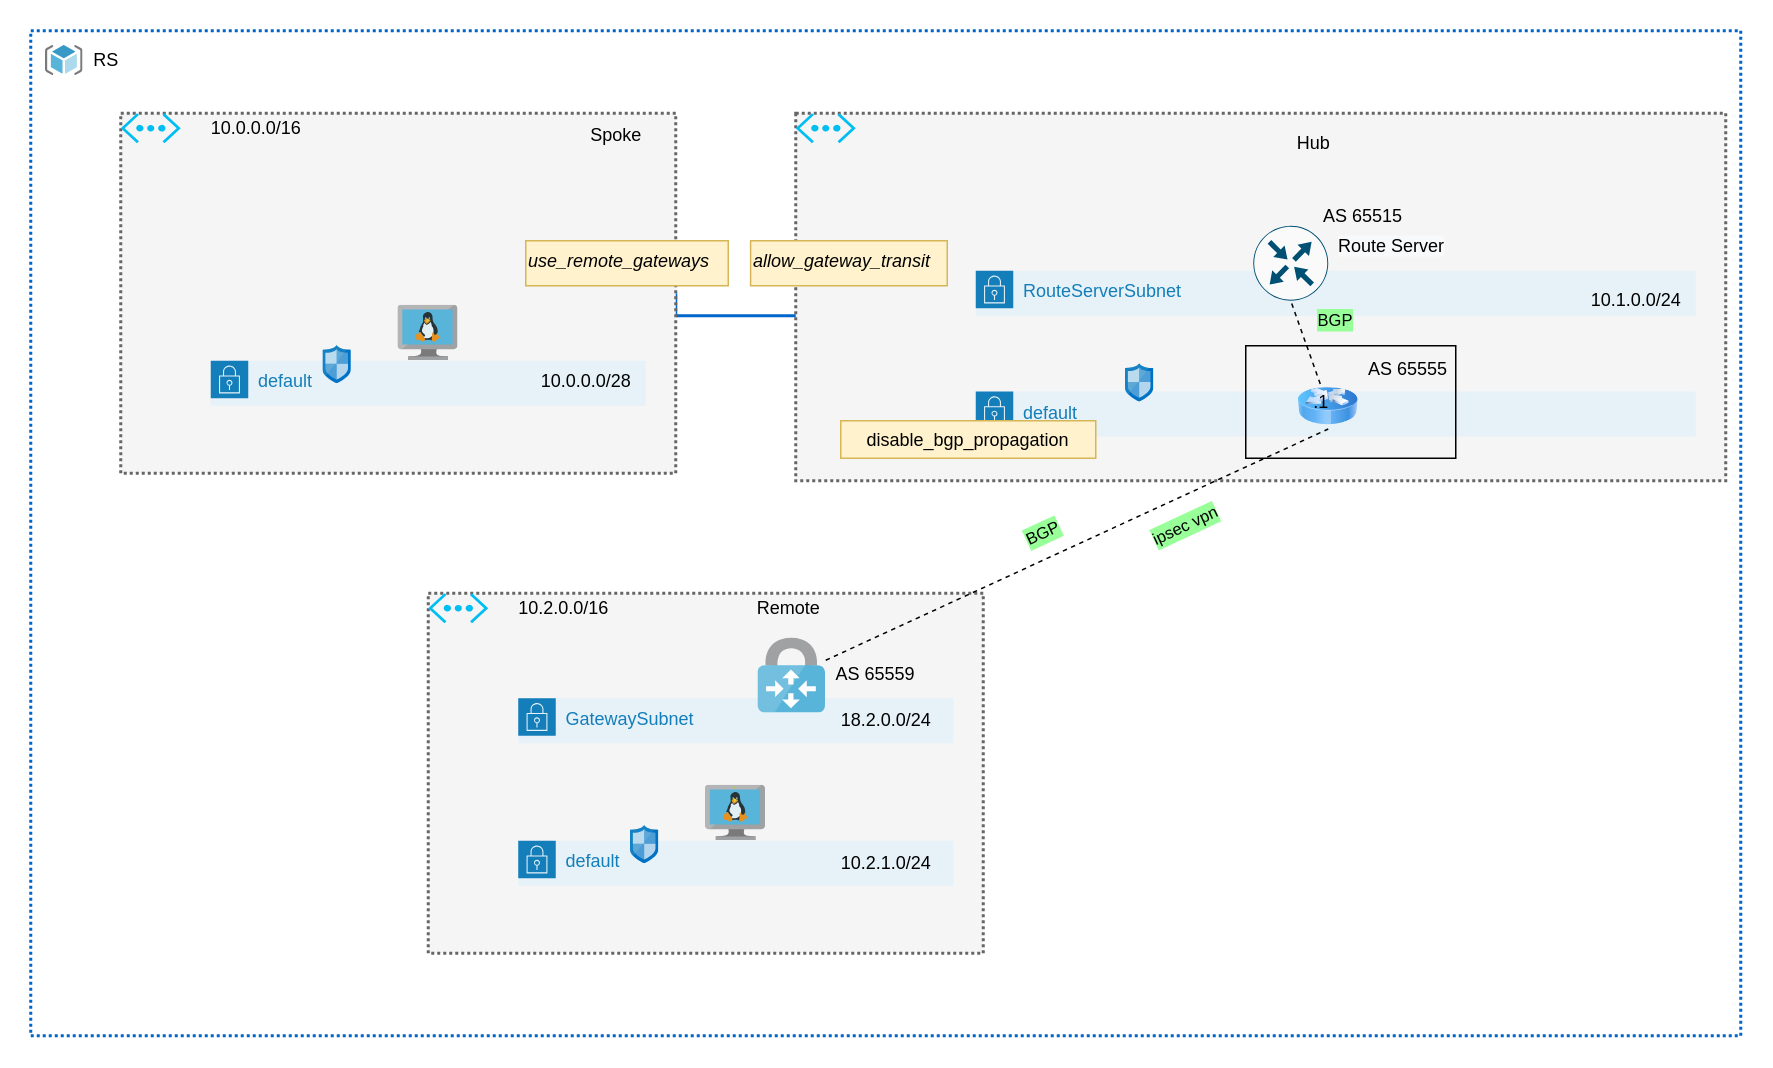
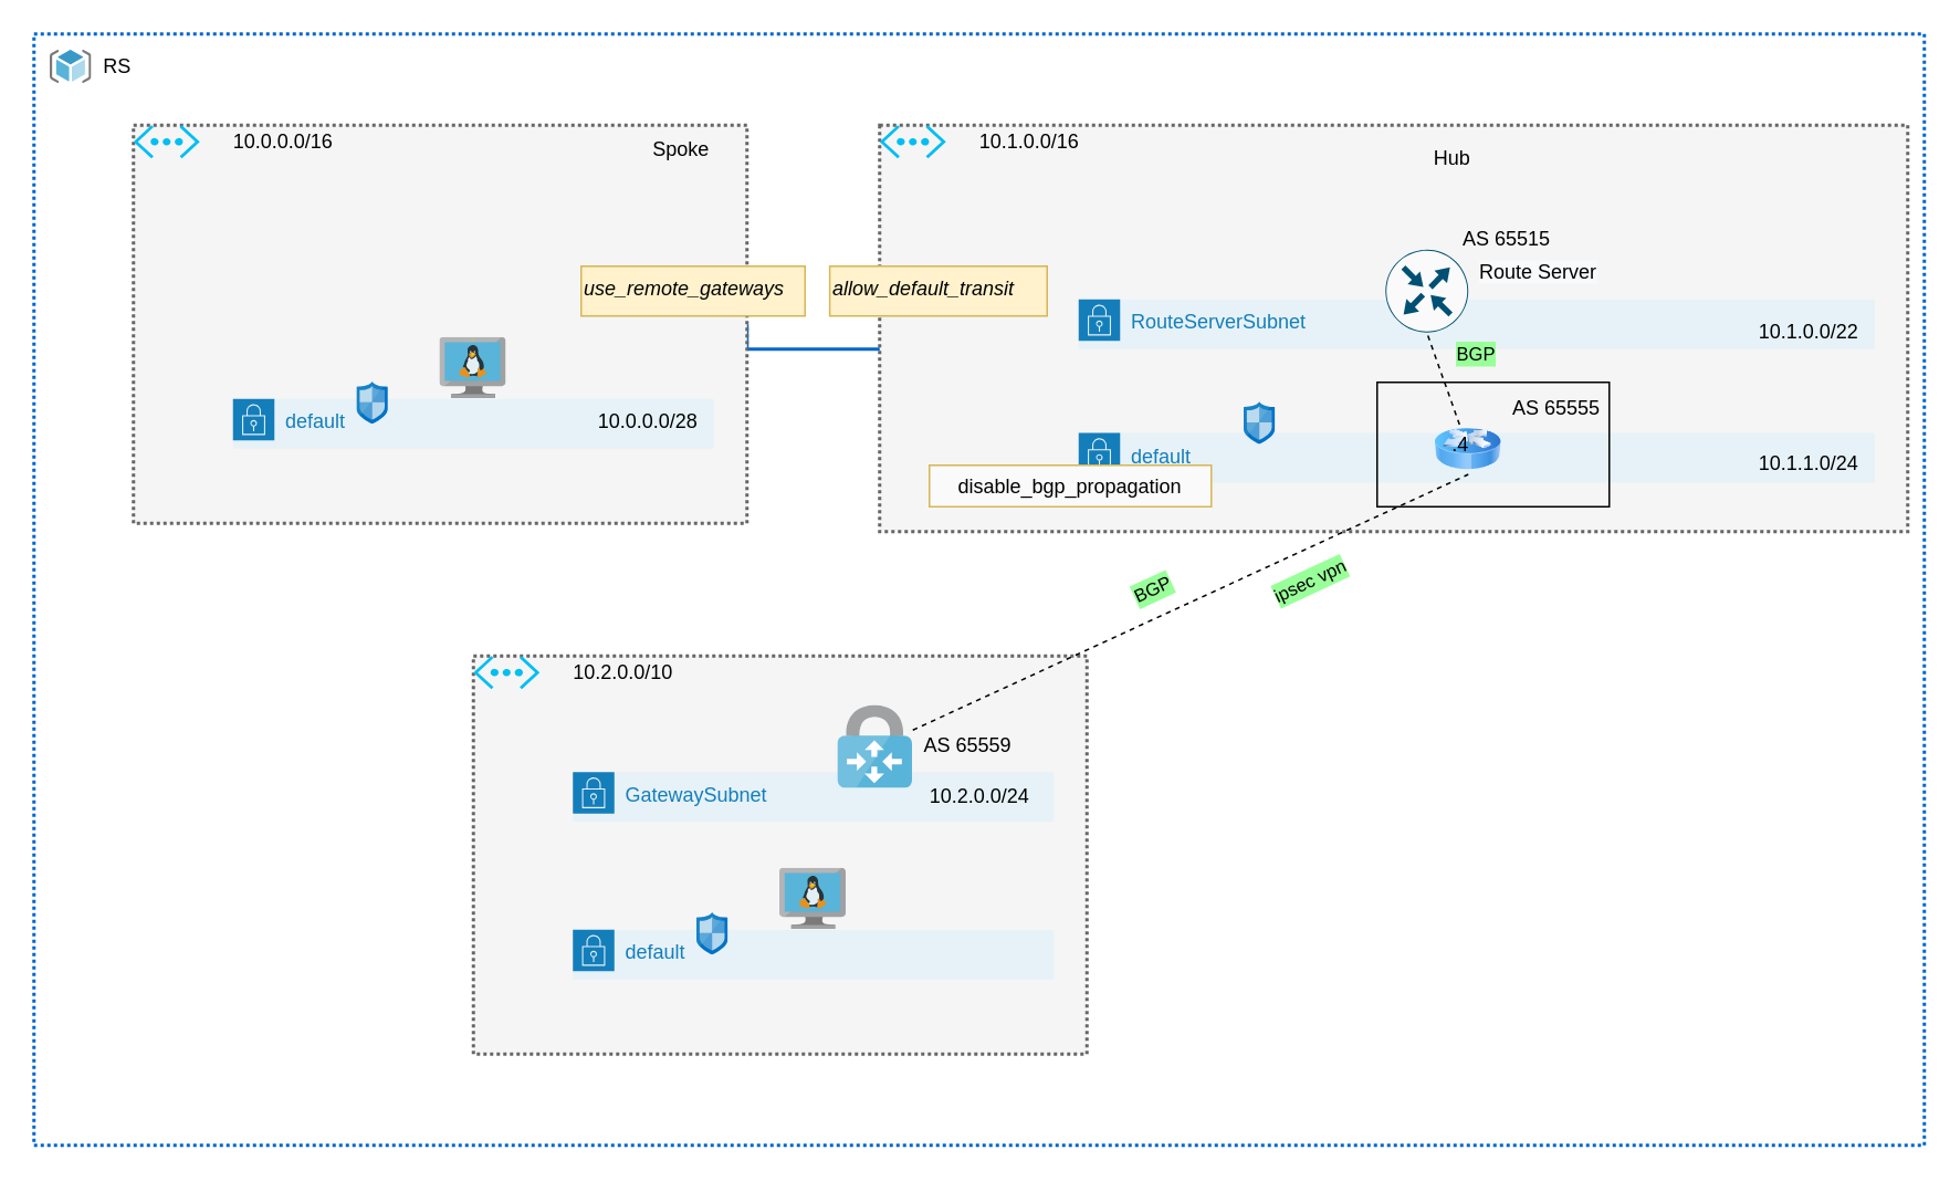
+ <mxCell id="11" value="10.1.0.0/16" style="text;html=1;resizable=0;autosize=1;align=center;verticalAlign=middle;points=[];fillColor=none;strokeColor=none;rounded=0;dashed=1;" parent="1" vertex="1"><mxGeometry x="580" y="75" width="80" height="20" as="geometry" /></mxCell>
- <mxCell id="48" value="allow_gateway_transit" style="text;whiteSpace=wrap;html=1;fontStyle=2;fillColor=#fff2cc;strokeColor=#d6b656;" vertex="1" parent="1"><mxGeometry x="499.9" y="160" width="131.1" height="30" as="geometry" /></mxCell>
+ <mxCell id="48" value="allow_default_transit" style="text;whiteSpace=wrap;html=1;fontStyle=2;fillColor=#fff2cc;strokeColor=#d6b656;" vertex="1" parent="1"><mxGeometry x="499.9" y="160" width="131.1" height="30" as="geometry" /></mxCell>
- <mxCell id="23" value="10.1.0.0/24" style="text;html=1;resizable=0;autosize=1;align=center;verticalAlign=middle;points=[];fillColor=none;strokeColor=none;rounded=0;dashed=1;" parent="1" vertex="1"><mxGeometry x="1050" y="190" width="80" height="20" as="geometry" /></mxCell>
+ <mxCell id="23" value="10.1.0.0/22" style="text;html=1;resizable=0;autosize=1;align=center;verticalAlign=middle;points=[];fillColor=none;strokeColor=none;rounded=0;dashed=1;" parent="1" vertex="1"><mxGeometry x="1050" y="190" width="80" height="20" as="geometry" /></mxCell>
- <mxCell id="41" value=".1" style="text;html=1;resizable=0;autosize=1;align=center;verticalAlign=middle;points=[];fillColor=none;strokeColor=none;rounded=0;" parent="1" vertex="1"><mxGeometry x="865" y="257.5" width="30" height="20" as="geometry" /></mxCell>
+ <mxCell id="41" value=".4" style="text;html=1;resizable=0;autosize=1;align=center;verticalAlign=middle;points=[];fillColor=none;strokeColor=none;rounded=0;" parent="1" vertex="1"><mxGeometry x="865" y="257.5" width="30" height="20" as="geometry" /></mxCell>
+ <mxCell id="13" value="10.1.1.0/24" style="text;html=1;resizable=0;autosize=1;align=center;verticalAlign=middle;points=[];fillColor=none;strokeColor=none;rounded=0;dashed=1;" parent="1" vertex="1"><mxGeometry x="1050" y="268.93" width="80" height="20" as="geometry" /></mxCell>
- <mxCell id="49" value="disable_bgp_propagation" style="whiteSpace=wrap;html=1;fillColor=#fff2cc;strokeColor=#d6b656;" vertex="1" parent="1"><mxGeometry x="560" y="280" width="170" height="25" as="geometry" /></mxCell>
+ <mxCell id="49" value="disable_bgp_propagation" style="whiteSpace=wrap;html=1;fillColor=#fafafa;strokeColor=#d6b656;" vertex="1" parent="1"><mxGeometry x="560" y="280" width="170" height="25" as="geometry" /></mxCell>
- <mxCell id="28" value="10.2.0.0/16" style="text;html=1;resizable=0;autosize=1;align=center;verticalAlign=middle;points=[];fillColor=none;strokeColor=none;rounded=0;dashed=1;" parent="1" vertex="1"><mxGeometry x="335" y="395" width="80" height="20" as="geometry" /></mxCell>
+ <mxCell id="28" value="10.2.0.0/10" style="text;html=1;resizable=0;autosize=1;align=center;verticalAlign=middle;points=[];fillColor=none;strokeColor=none;rounded=0;dashed=1;" parent="1" vertex="1"><mxGeometry x="335" y="395" width="80" height="20" as="geometry" /></mxCell>
- <mxCell id="30" value="Remote" style="text;html=1;resizable=0;autosize=1;align=center;verticalAlign=middle;points=[];fillColor=none;strokeColor=none;rounded=0;dashed=1;" parent="1" vertex="1"><mxGeometry x="495" y="395" width="60" height="20" as="geometry" /></mxCell>
- <mxCell id="38" value="18.2.0.0/24" style="text;html=1;resizable=0;autosize=1;align=center;verticalAlign=middle;points=[];fillColor=none;strokeColor=none;rounded=0;dashed=1;" parent="1" vertex="1"><mxGeometry x="550" y="470" width="80" height="20" as="geometry" /></mxCell>
+ <mxCell id="38" value="10.2.0.0/24" style="text;html=1;resizable=0;autosize=1;align=center;verticalAlign=middle;points=[];fillColor=none;strokeColor=none;rounded=0;dashed=1;" parent="1" vertex="1"><mxGeometry x="550" y="470" width="80" height="20" as="geometry" /></mxCell>
- <mxCell id="29" value="10.2.1.0/24" style="text;html=1;resizable=0;autosize=1;align=center;verticalAlign=middle;points=[];fillColor=none;strokeColor=none;rounded=0;dashed=1;" parent="1" vertex="1"><mxGeometry x="550" y="565" width="80" height="20" as="geometry" /></mxCell>
